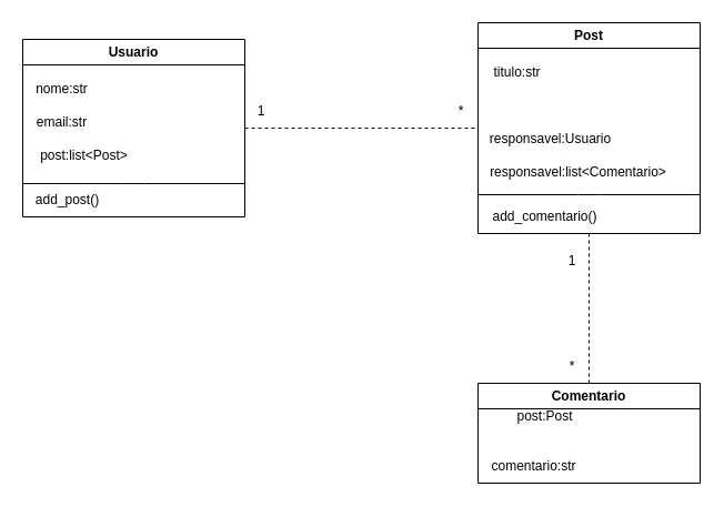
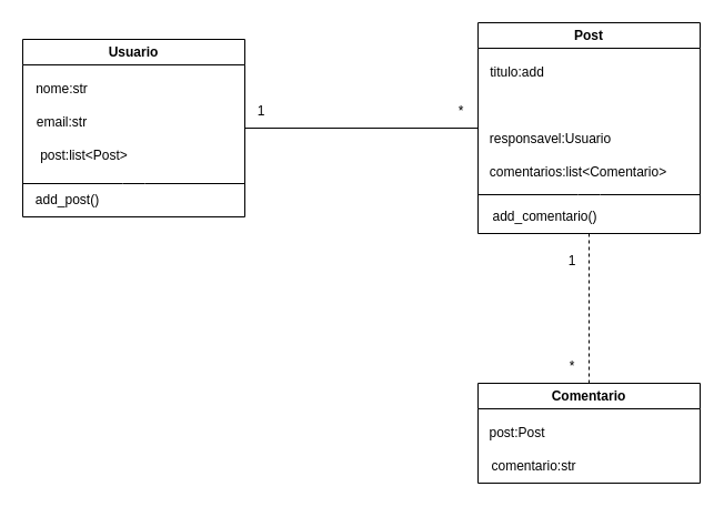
- <mxCell id="9" value="titulo:str" style="text;html=1;align=center;verticalAlign=middle;resizable=0;points=[];autosize=1;strokeColor=none;fillColor=none;" parent="8" vertex="1"><mxGeometry y="30" width="70" height="30" as="geometry" /></mxCell>
+ <mxCell id="9" value="titulo:add" style="text;html=1;align=center;verticalAlign=middle;resizable=0;points=[];autosize=1;strokeColor=none;fillColor=none;" parent="8" vertex="1"><mxGeometry y="30" width="70" height="30" as="geometry" /></mxCell>
- <mxCell id="14" value="" style="endArrow=none;html=1;exitX=1;exitY=0.5;exitDx=0;exitDy=0;dashed=1;" parent="1" source="2" target="8" edge="1"><mxGeometry width="50" height="50" relative="1" as="geometry"><mxPoint x="390" y="305" as="sourcePoint" /><mxPoint x="440" y="255" as="targetPoint" /></mxGeometry></mxCell>
+ <mxCell id="14" value="" style="endArrow=none;html=1;exitX=1;exitY=0.5;exitDx=0;exitDy=0;" parent="1" source="2" target="8" edge="1"><mxGeometry width="50" height="50" relative="1" as="geometry"><mxPoint x="390" y="305" as="sourcePoint" /><mxPoint x="440" y="255" as="targetPoint" /></mxGeometry></mxCell>
- <mxCell id="13" value="responsavel:list&amp;lt;Comentario&amp;gt;" style="text;html=1;align=center;verticalAlign=middle;resizable=0;points=[];autosize=1;strokeColor=none;fillColor=none;" parent="8" vertex="1"><mxGeometry y="120" width="180" height="30" as="geometry" /></mxCell>
+ <mxCell id="13" value="comentarios:list&amp;lt;Comentario&amp;gt;" style="text;html=1;align=center;verticalAlign=middle;resizable=0;points=[];autosize=1;strokeColor=none;fillColor=none;" parent="8" vertex="1"><mxGeometry y="120" width="180" height="30" as="geometry" /></mxCell>
- <mxCell id="16" value="post:Post" style="text;html=1;align=center;verticalAlign=middle;resizable=0;points=[];autosize=1;strokeColor=none;fillColor=none;" parent="15" vertex="1"><mxGeometry x="25" y="15" width="70" height="30" as="geometry" /></mxCell>
+ <mxCell id="16" value="post:Post" style="text;html=1;align=center;verticalAlign=middle;resizable=0;points=[];autosize=1;strokeColor=none;fillColor=none;" parent="15" vertex="1"><mxGeometry y="30" width="70" height="30" as="geometry" /></mxCell>
